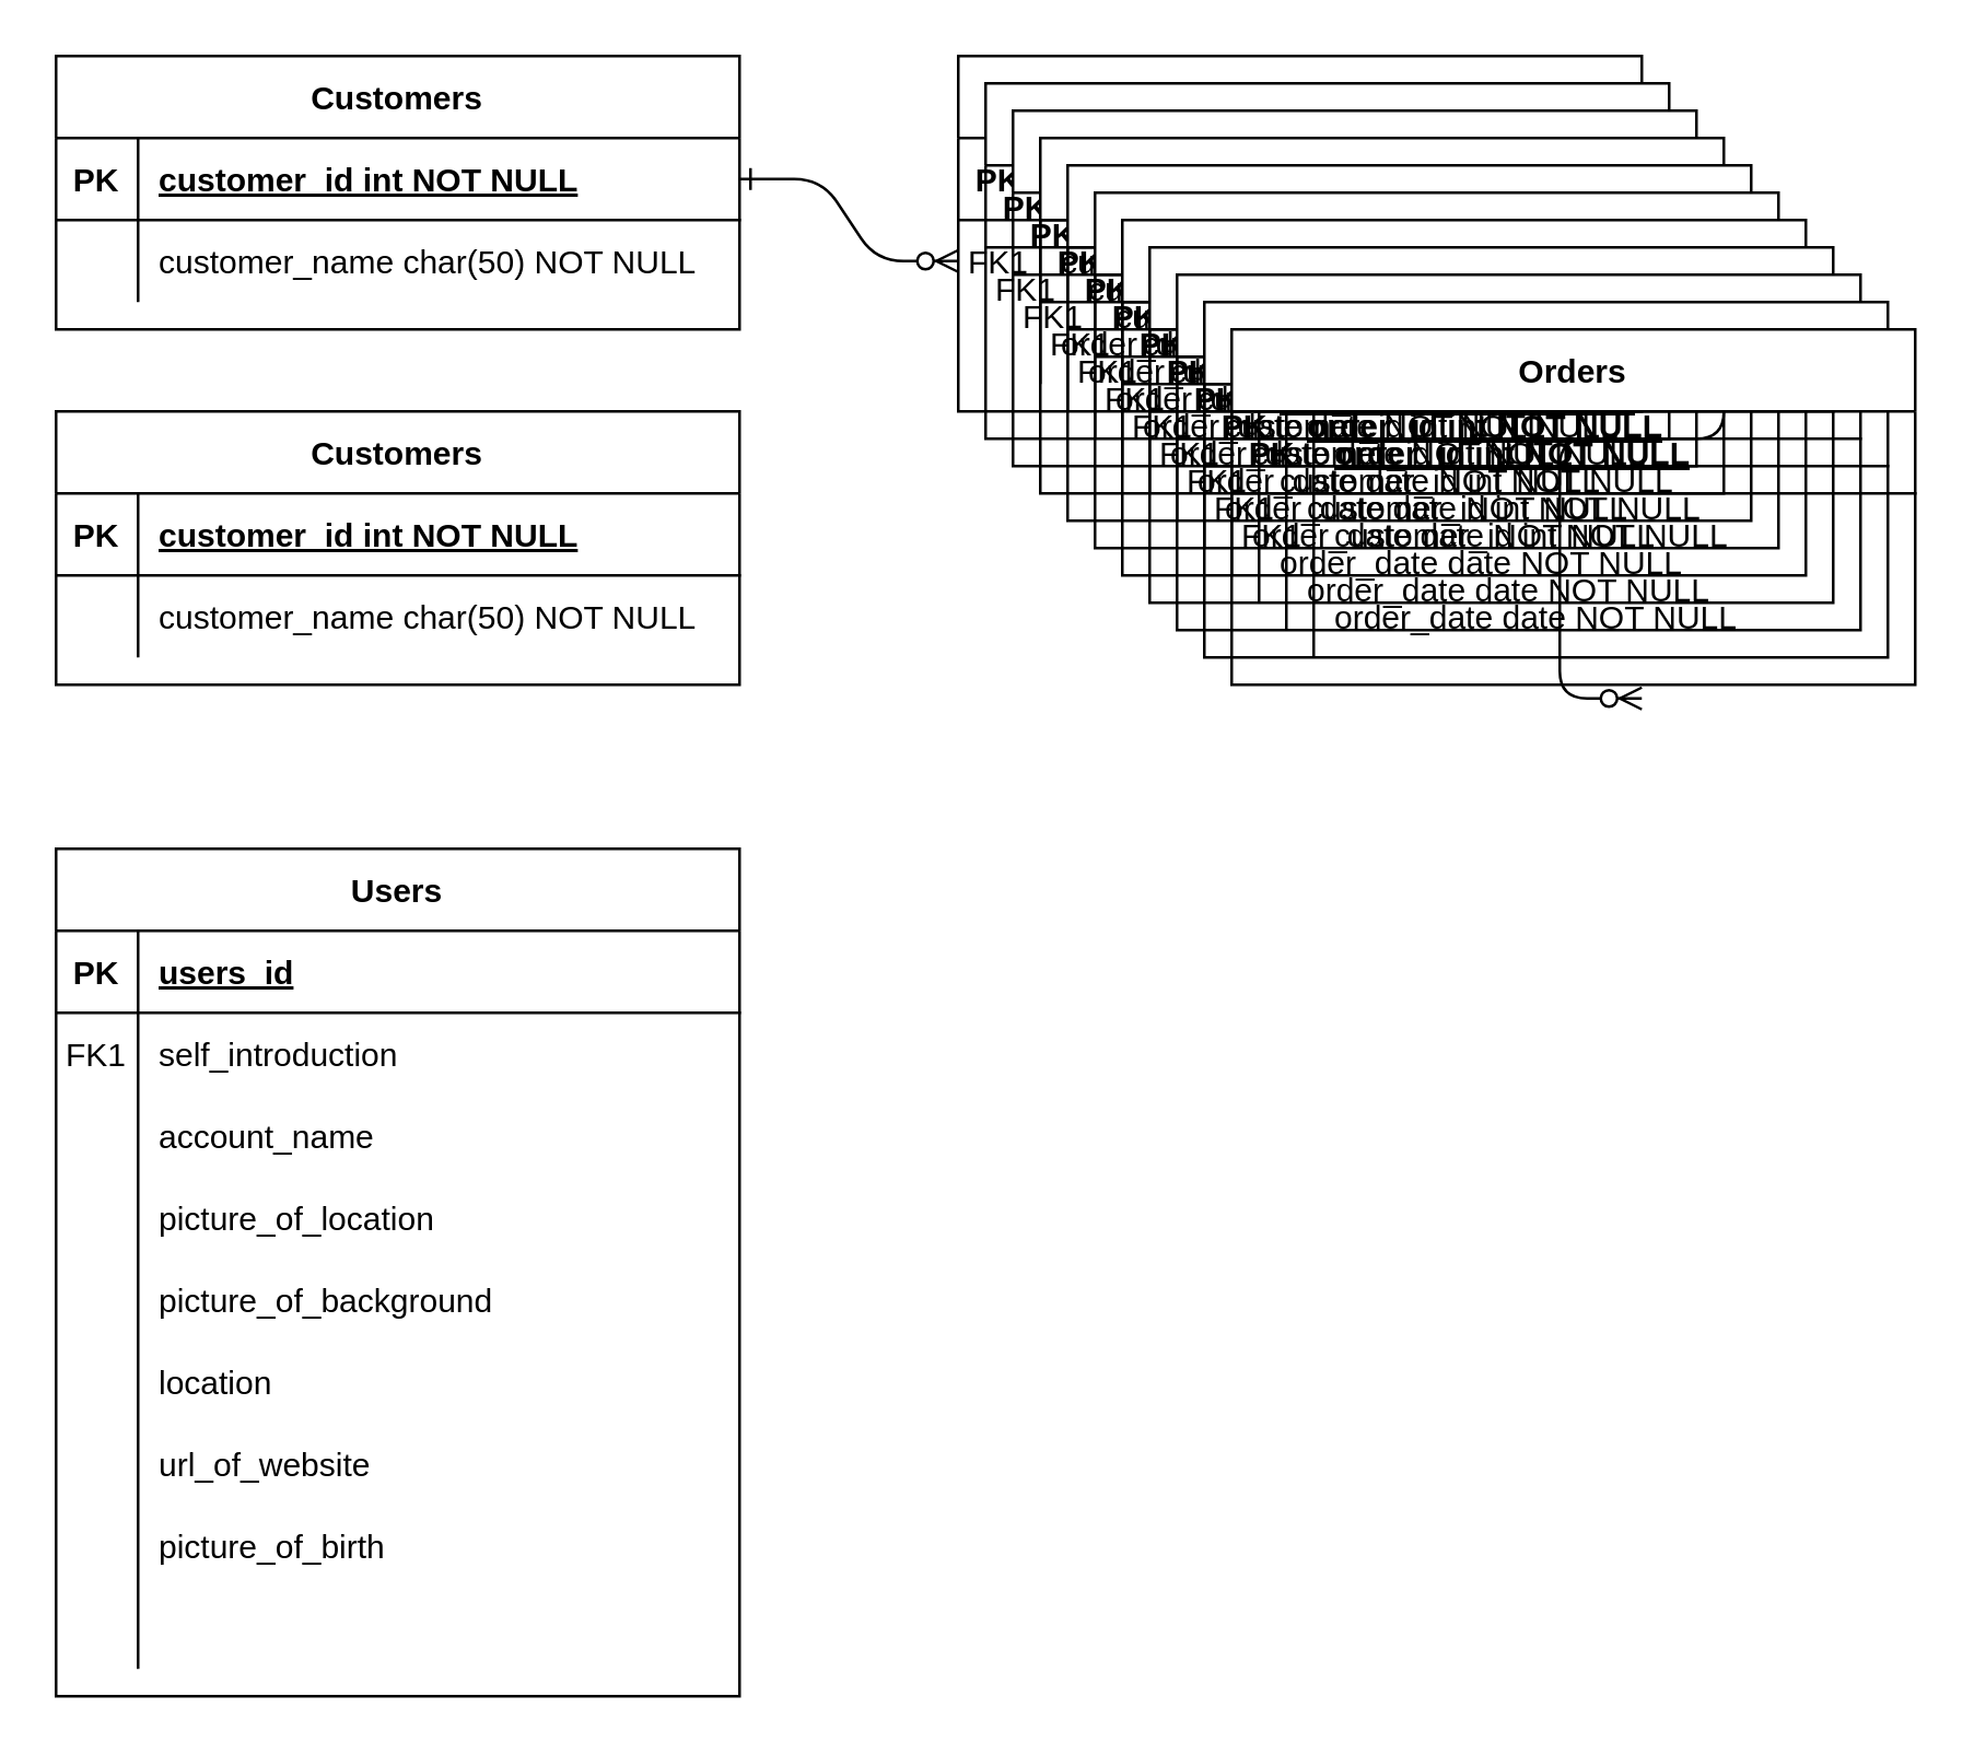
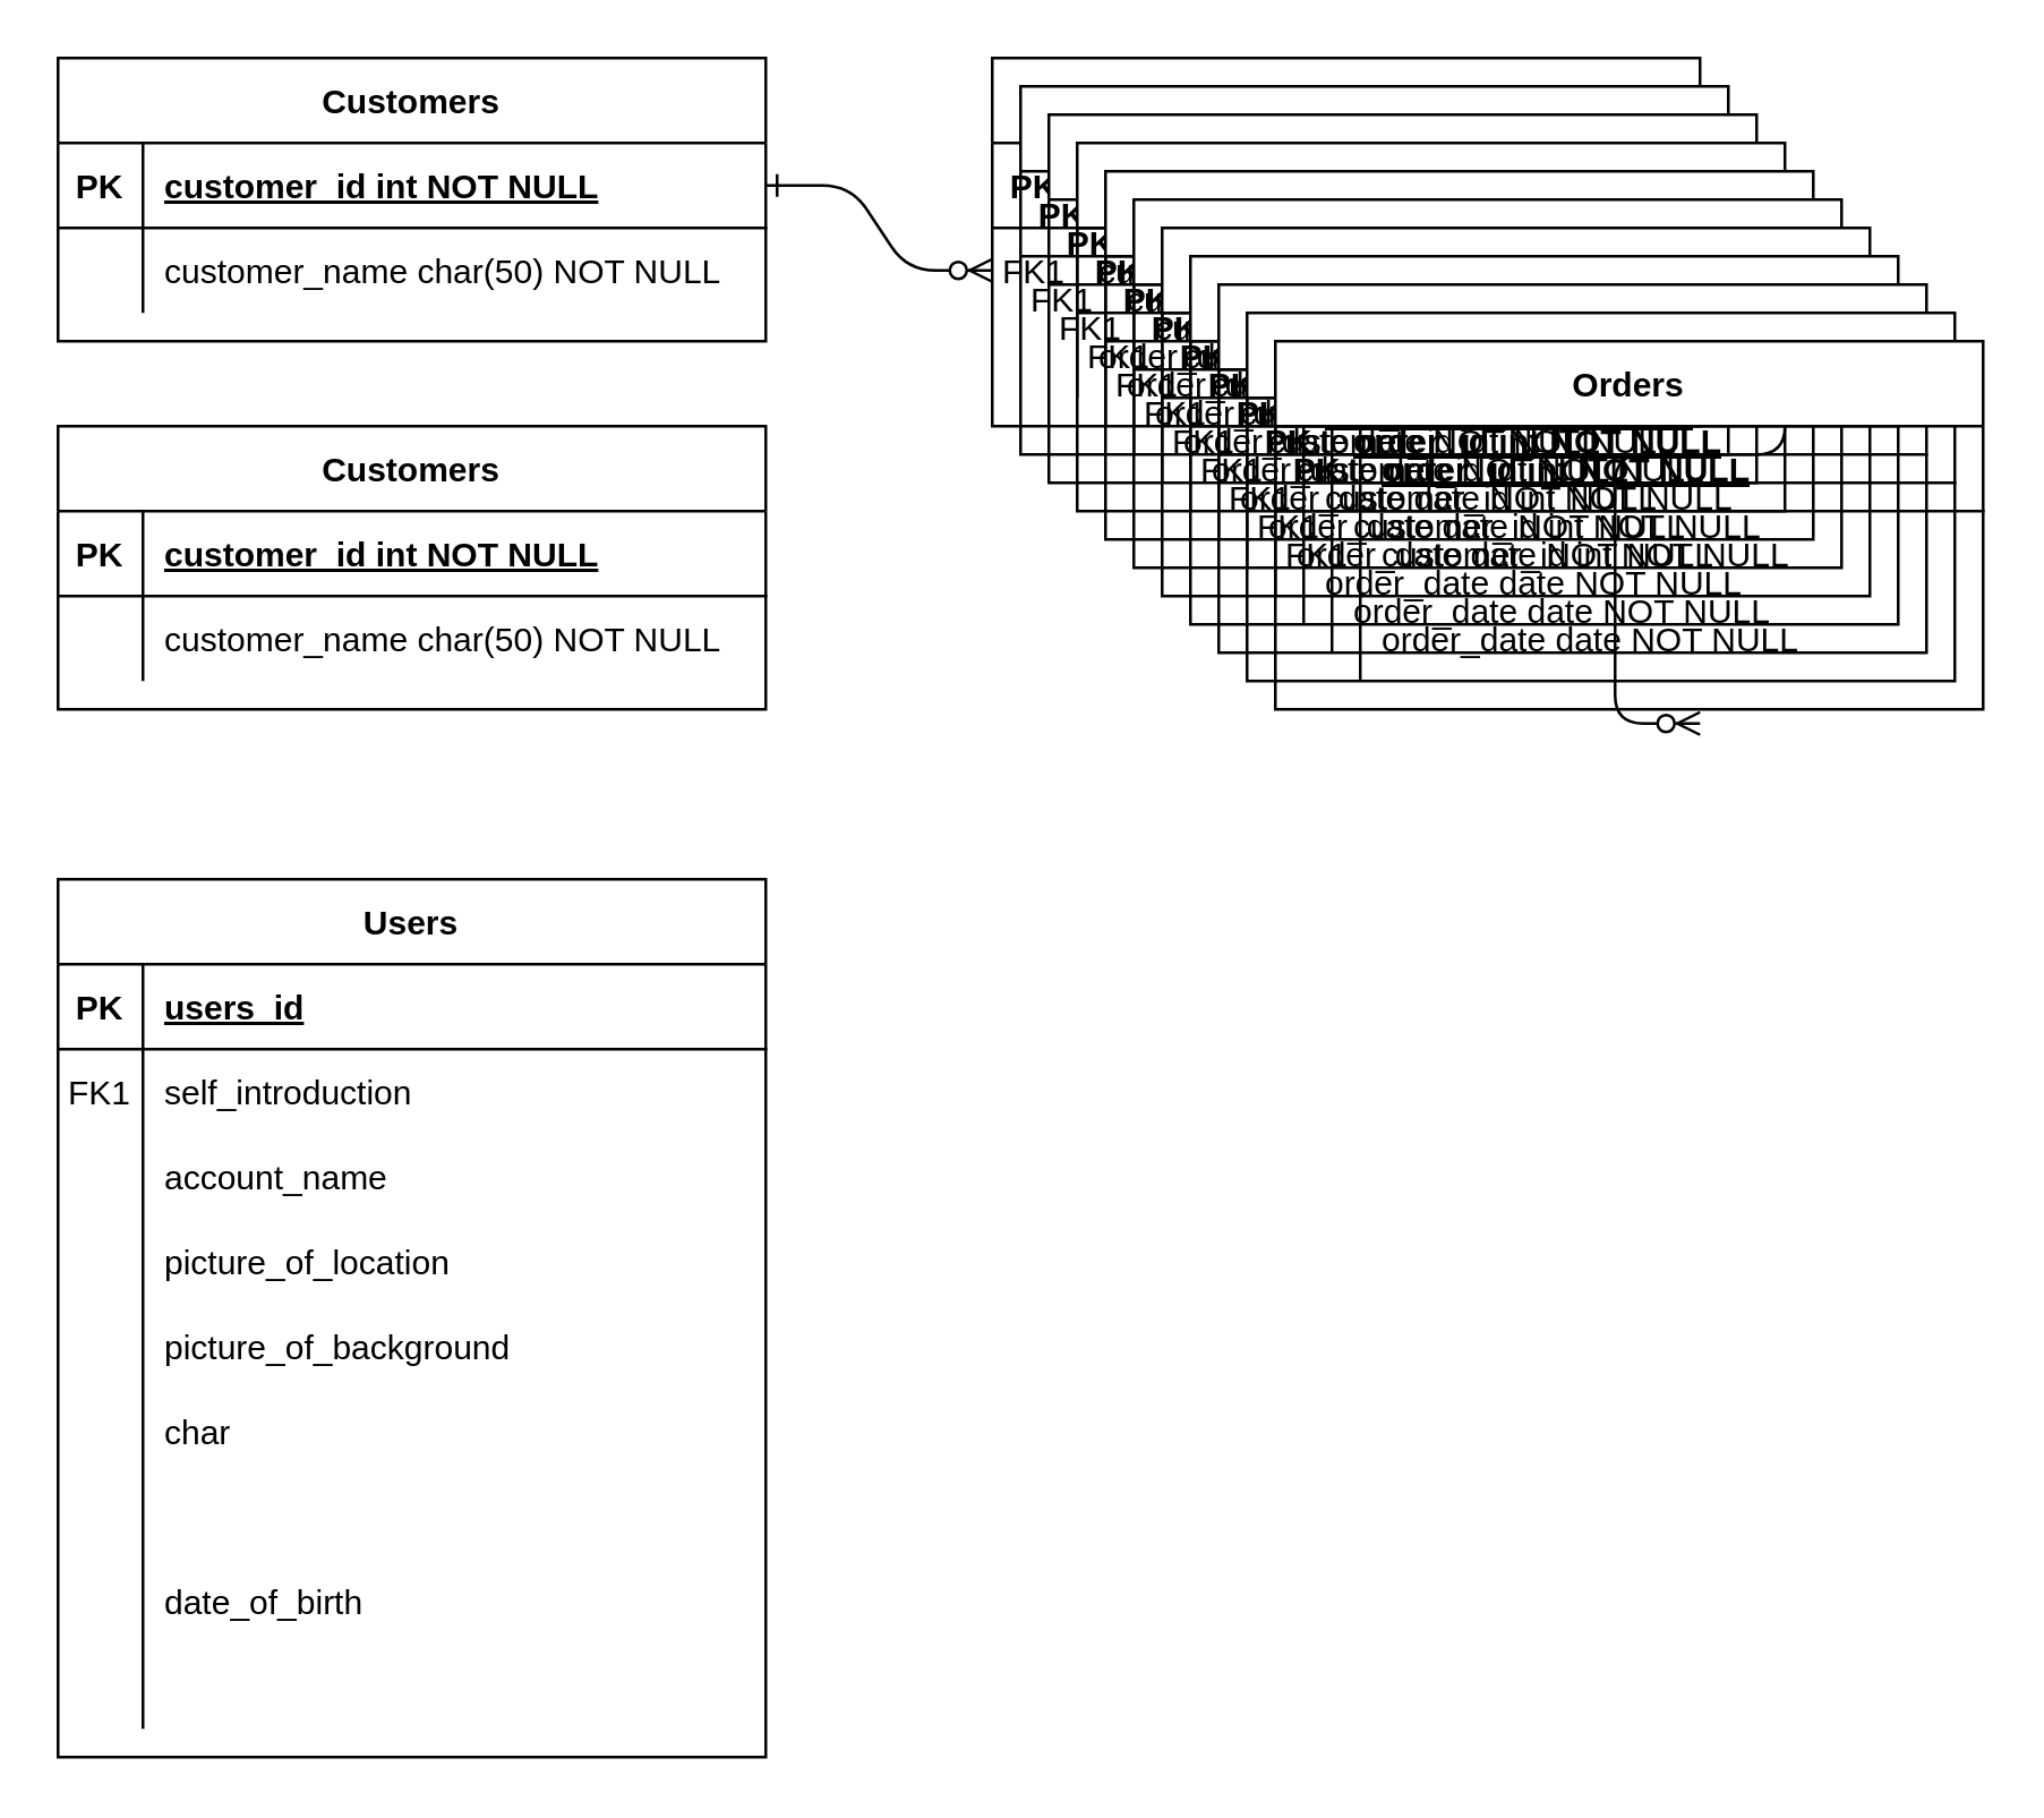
- <mxCell id="146" value="location" style="shape=partialRectangle;overflow=hidden;connectable=0;fillColor=none;top=0;left=0;bottom=0;right=0;align=left;spacingLeft=6;" vertex="1" parent="144"><mxGeometry x="30" width="220" height="30" as="geometry"><mxRectangle width="220" height="30" as="alternateBounds" /></mxGeometry></mxCell>
+ <mxCell id="146" value="char" style="shape=partialRectangle;overflow=hidden;connectable=0;fillColor=none;top=0;left=0;bottom=0;right=0;align=left;spacingLeft=6;" vertex="1" parent="144"><mxGeometry x="30" width="220" height="30" as="geometry"><mxRectangle width="220" height="30" as="alternateBounds" /></mxGeometry></mxCell>
- <mxCell id="149" value="url_of_website" style="shape=partialRectangle;overflow=hidden;connectable=0;fillColor=none;top=0;left=0;bottom=0;right=0;align=left;spacingLeft=6;" vertex="1" parent="147"><mxGeometry x="30" width="220" height="30" as="geometry"><mxRectangle width="220" height="30" as="alternateBounds" /></mxGeometry></mxCell>
- <mxCell id="152" value="picture_of_birth" style="shape=partialRectangle;overflow=hidden;connectable=0;fillColor=none;top=0;left=0;bottom=0;right=0;align=left;spacingLeft=6;" vertex="1" parent="150"><mxGeometry x="30" width="220" height="30" as="geometry"><mxRectangle width="220" height="30" as="alternateBounds" /></mxGeometry></mxCell>
+ <mxCell id="152" value="date_of_birth" style="shape=partialRectangle;overflow=hidden;connectable=0;fillColor=none;top=0;left=0;bottom=0;right=0;align=left;spacingLeft=6;" vertex="1" parent="150"><mxGeometry x="30" width="220" height="30" as="geometry"><mxRectangle width="220" height="30" as="alternateBounds" /></mxGeometry></mxCell>
